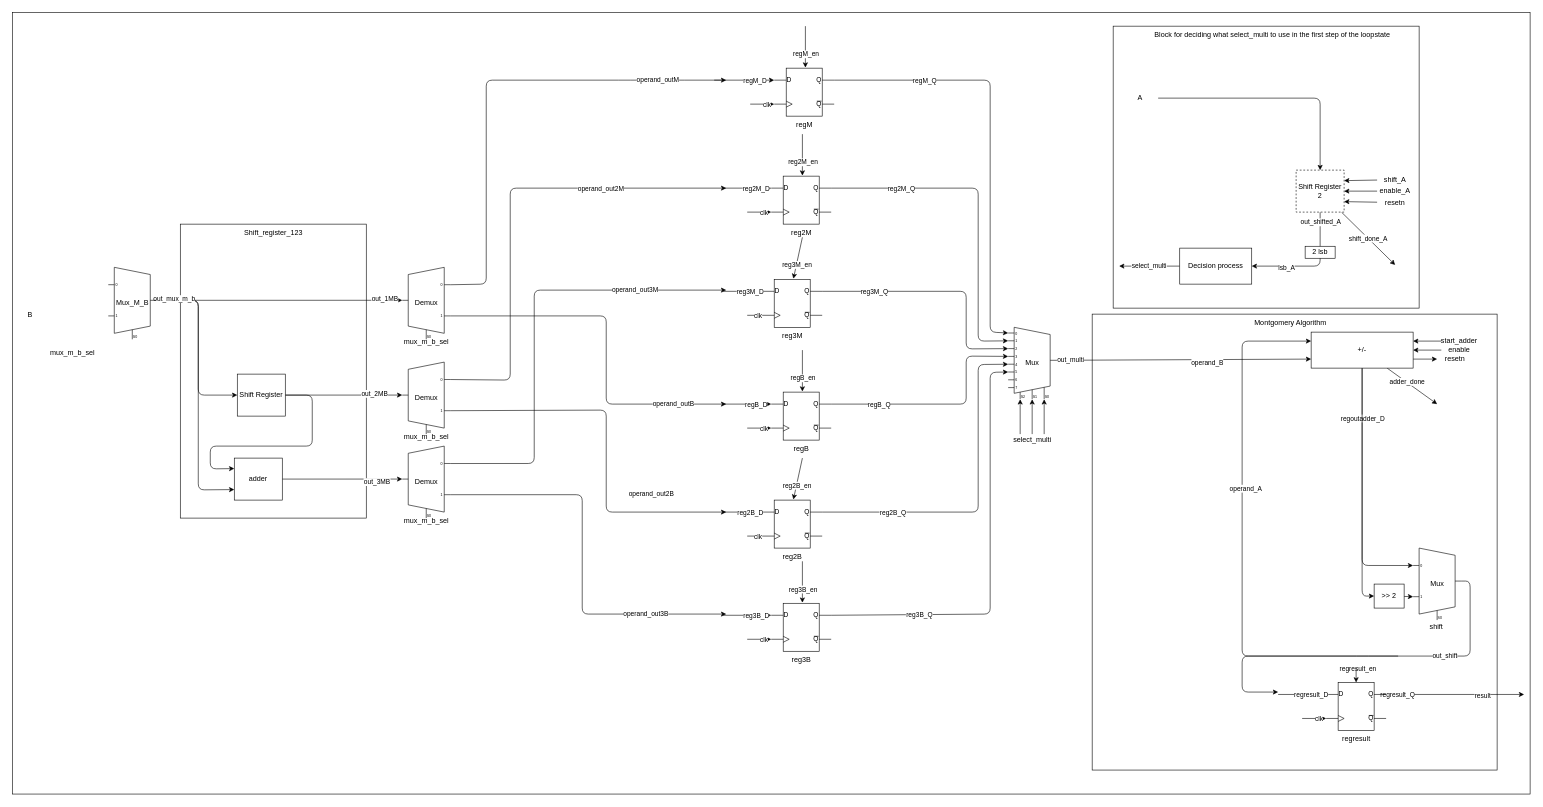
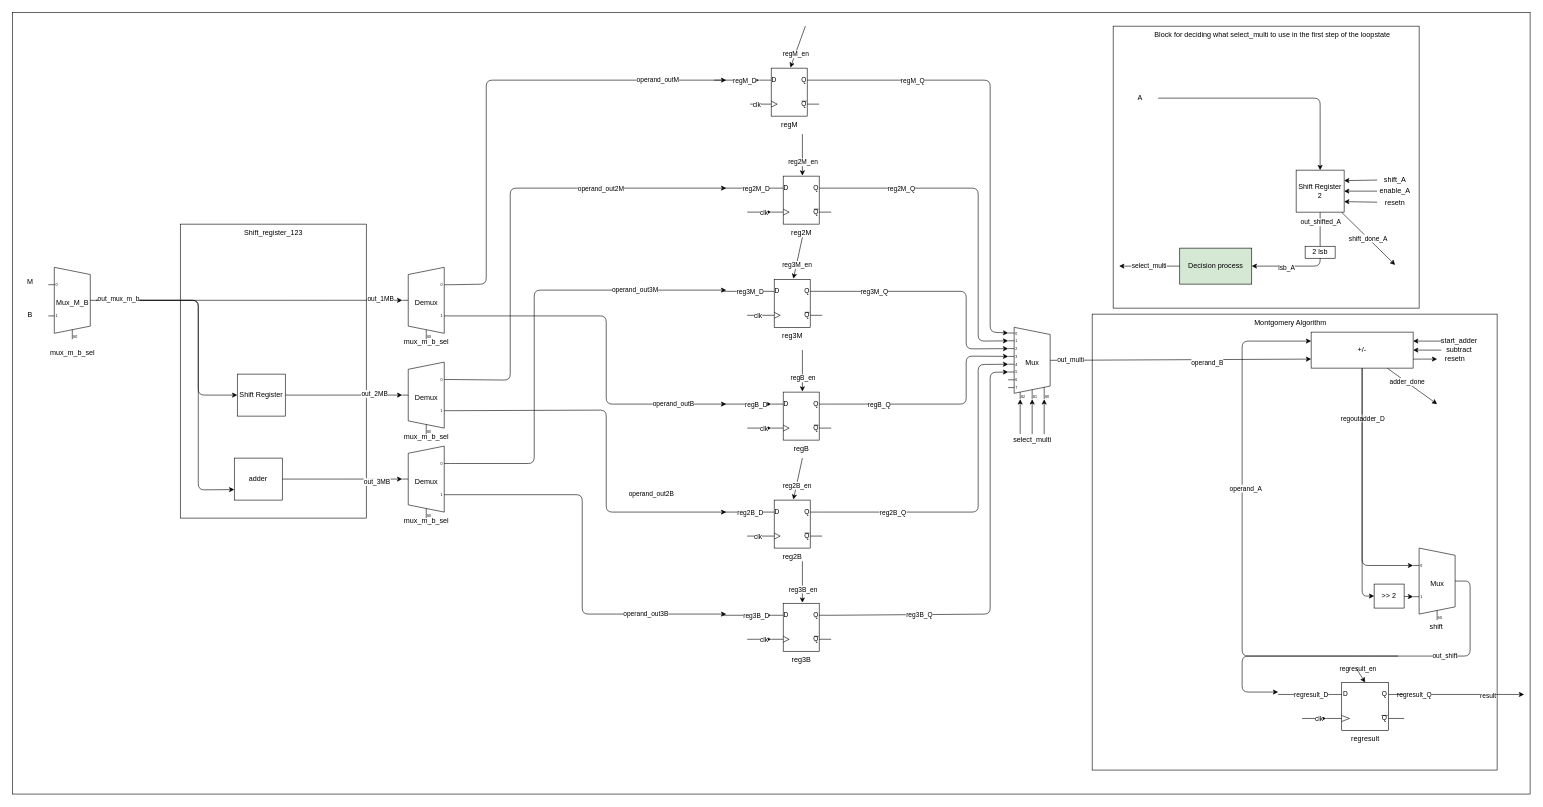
- <mxCell id="44" value="regM" style="verticalLabelPosition=bottom;shadow=0;dashed=0;align=center;html=1;verticalAlign=top;shape=mxgraph.electrical.logic_gates.d_type_flip-flop;" parent="1" vertex="1"><mxGeometry x="1290" y="113" width="100" height="80" as="geometry" /></mxCell>
+ <mxCell id="44" value="regM" style="verticalLabelPosition=bottom;shadow=0;dashed=0;align=center;html=1;verticalAlign=top;shape=mxgraph.electrical.logic_gates.d_type_flip-flop;" parent="1" vertex="1"><mxGeometry x="1265" y="113" width="100" height="80" as="geometry" /></mxCell>
- <mxCell id="110" value="Shift Register 2" style="rounded=0;whiteSpace=wrap;html=1;dashed=1;" parent="1" vertex="1"><mxGeometry x="2160" y="283" width="80" height="70" as="geometry" /></mxCell>
+ <mxCell id="110" value="Shift Register 2" style="rounded=0;whiteSpace=wrap;html=1;" parent="1" vertex="1"><mxGeometry x="2160" y="283" width="80" height="70" as="geometry" /></mxCell>
- <mxCell id="121" value="Decision process" style="rounded=0;whiteSpace=wrap;html=1;" parent="1" vertex="1"><mxGeometry x="1966" y="413" width="120" height="60" as="geometry" /></mxCell>
+ <mxCell id="121" value="Decision process" style="rounded=0;whiteSpace=wrap;html=1;fillColor=#d5e8d4;" parent="1" vertex="1"><mxGeometry x="1966" y="413" width="120" height="60" as="geometry" /></mxCell>
+ <mxCell id="136" value="M" style="text;html=1;strokeColor=none;fillColor=none;align=center;verticalAlign=middle;whiteSpace=wrap;rounded=0;" vertex="1" parent="1"><mxGeometry x="20" y="455" width="60" height="30" as="geometry" /></mxCell>
- <mxCell id="134" value="Mux_M_B" style="shadow=0;dashed=0;align=center;html=1;strokeWidth=1;shape=mxgraph.electrical.abstract.mux2;" vertex="1" parent="1"><mxGeometry x="180" y="445" width="80" height="120" as="geometry" /></mxCell>
+ <mxCell id="134" value="Mux_M_B" style="shadow=0;dashed=0;align=center;html=1;strokeWidth=1;shape=mxgraph.electrical.abstract.mux2;" vertex="1" parent="1"><mxGeometry x="80" y="445" width="80" height="120" as="geometry" /></mxCell>
- <mxCell id="40" value="enable" style="text;html=1;strokeColor=none;fillColor=none;align=center;verticalAlign=middle;whiteSpace=wrap;rounded=0;" parent="1" vertex="1"><mxGeometry x="2402" y="568" width="60" height="30" as="geometry" /></mxCell>
+ <mxCell id="40" value="subtract" style="text;html=1;strokeColor=none;fillColor=none;align=center;verticalAlign=middle;whiteSpace=wrap;rounded=0;" parent="1" vertex="1"><mxGeometry x="2402" y="568" width="60" height="30" as="geometry" /></mxCell>
- <mxCell id="16" style="edgeStyle=none;html=1;entryX=0;entryY=0.25;entryDx=0;entryDy=0;" parent="1" source="19" target="13" edge="1"><mxGeometry relative="1" as="geometry"><Array as="points"><mxPoint x="520" y="658" /><mxPoint x="520" y="743" /><mxPoint x="350" y="743" /><mxPoint x="350" y="781" /></Array></mxGeometry></mxCell>
- <mxCell id="124" value="regresult" style="verticalLabelPosition=bottom;shadow=0;dashed=0;align=center;html=1;verticalAlign=top;shape=mxgraph.electrical.logic_gates.d_type_flip-flop;" parent="1" vertex="1"><mxGeometry x="2210" y="1137" width="100" height="80" as="geometry" /></mxCell>
+ <mxCell id="124" value="regresult" style="verticalLabelPosition=bottom;shadow=0;dashed=0;align=center;html=1;verticalAlign=top;shape=mxgraph.electrical.logic_gates.d_type_flip-flop;" parent="1" vertex="1"><mxGeometry x="2210" y="1137" width="130" height="80" as="geometry" /></mxCell>
